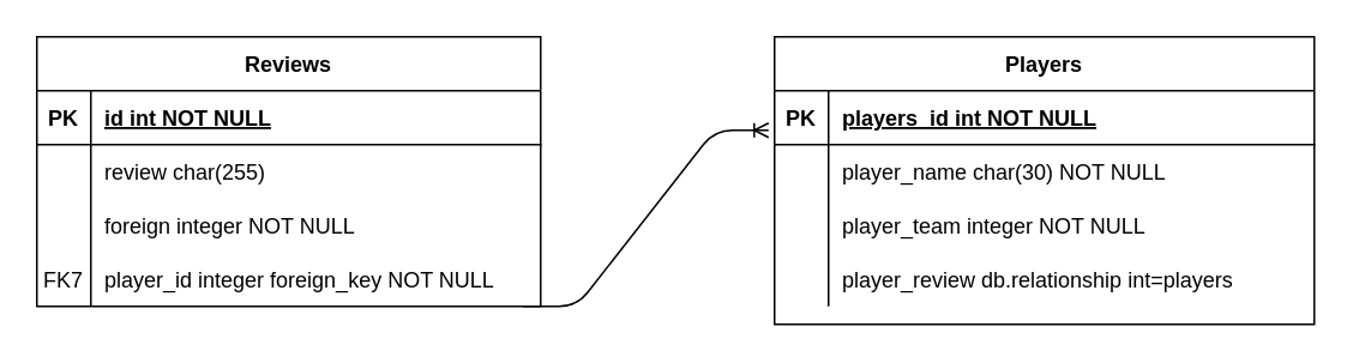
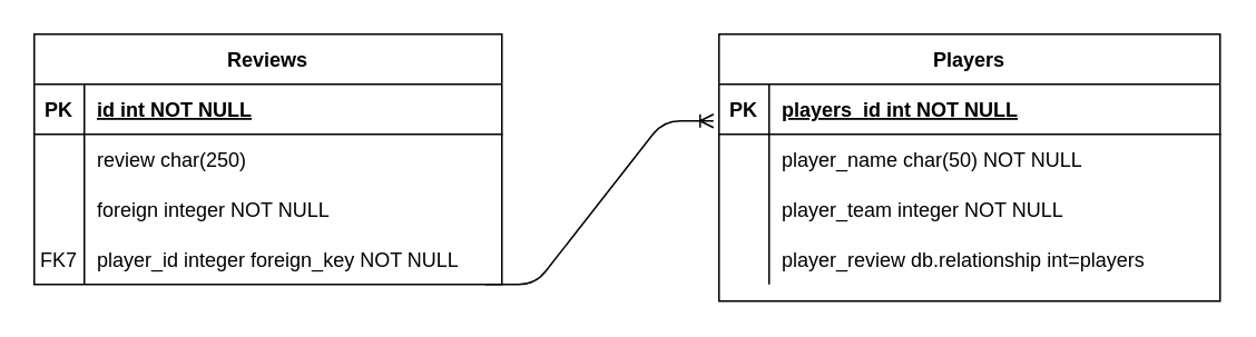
- <mxCell id="8" value="review char(255)" style="shape=partialRectangle;overflow=hidden;connectable=0;fillColor=none;top=0;left=0;bottom=0;right=0;align=left;spacingLeft=6;" vertex="1" parent="6"><mxGeometry x="30" width="250" height="30" as="geometry" /></mxCell>
+ <mxCell id="8" value="review char(250)" style="shape=partialRectangle;overflow=hidden;connectable=0;fillColor=none;top=0;left=0;bottom=0;right=0;align=left;spacingLeft=6;" vertex="1" parent="6"><mxGeometry x="30" width="250" height="30" as="geometry" /></mxCell>
- <mxCell id="21" value="player_name char(30) NOT NULL" style="shape=partialRectangle;overflow=hidden;connectable=0;fillColor=none;top=0;left=0;bottom=0;right=0;align=left;spacingLeft=6;" vertex="1" parent="19"><mxGeometry x="30" width="270" height="30" as="geometry" /></mxCell>
+ <mxCell id="21" value="player_name char(50) NOT NULL" style="shape=partialRectangle;overflow=hidden;connectable=0;fillColor=none;top=0;left=0;bottom=0;right=0;align=left;spacingLeft=6;" vertex="1" parent="19"><mxGeometry x="30" width="270" height="30" as="geometry" /></mxCell>
